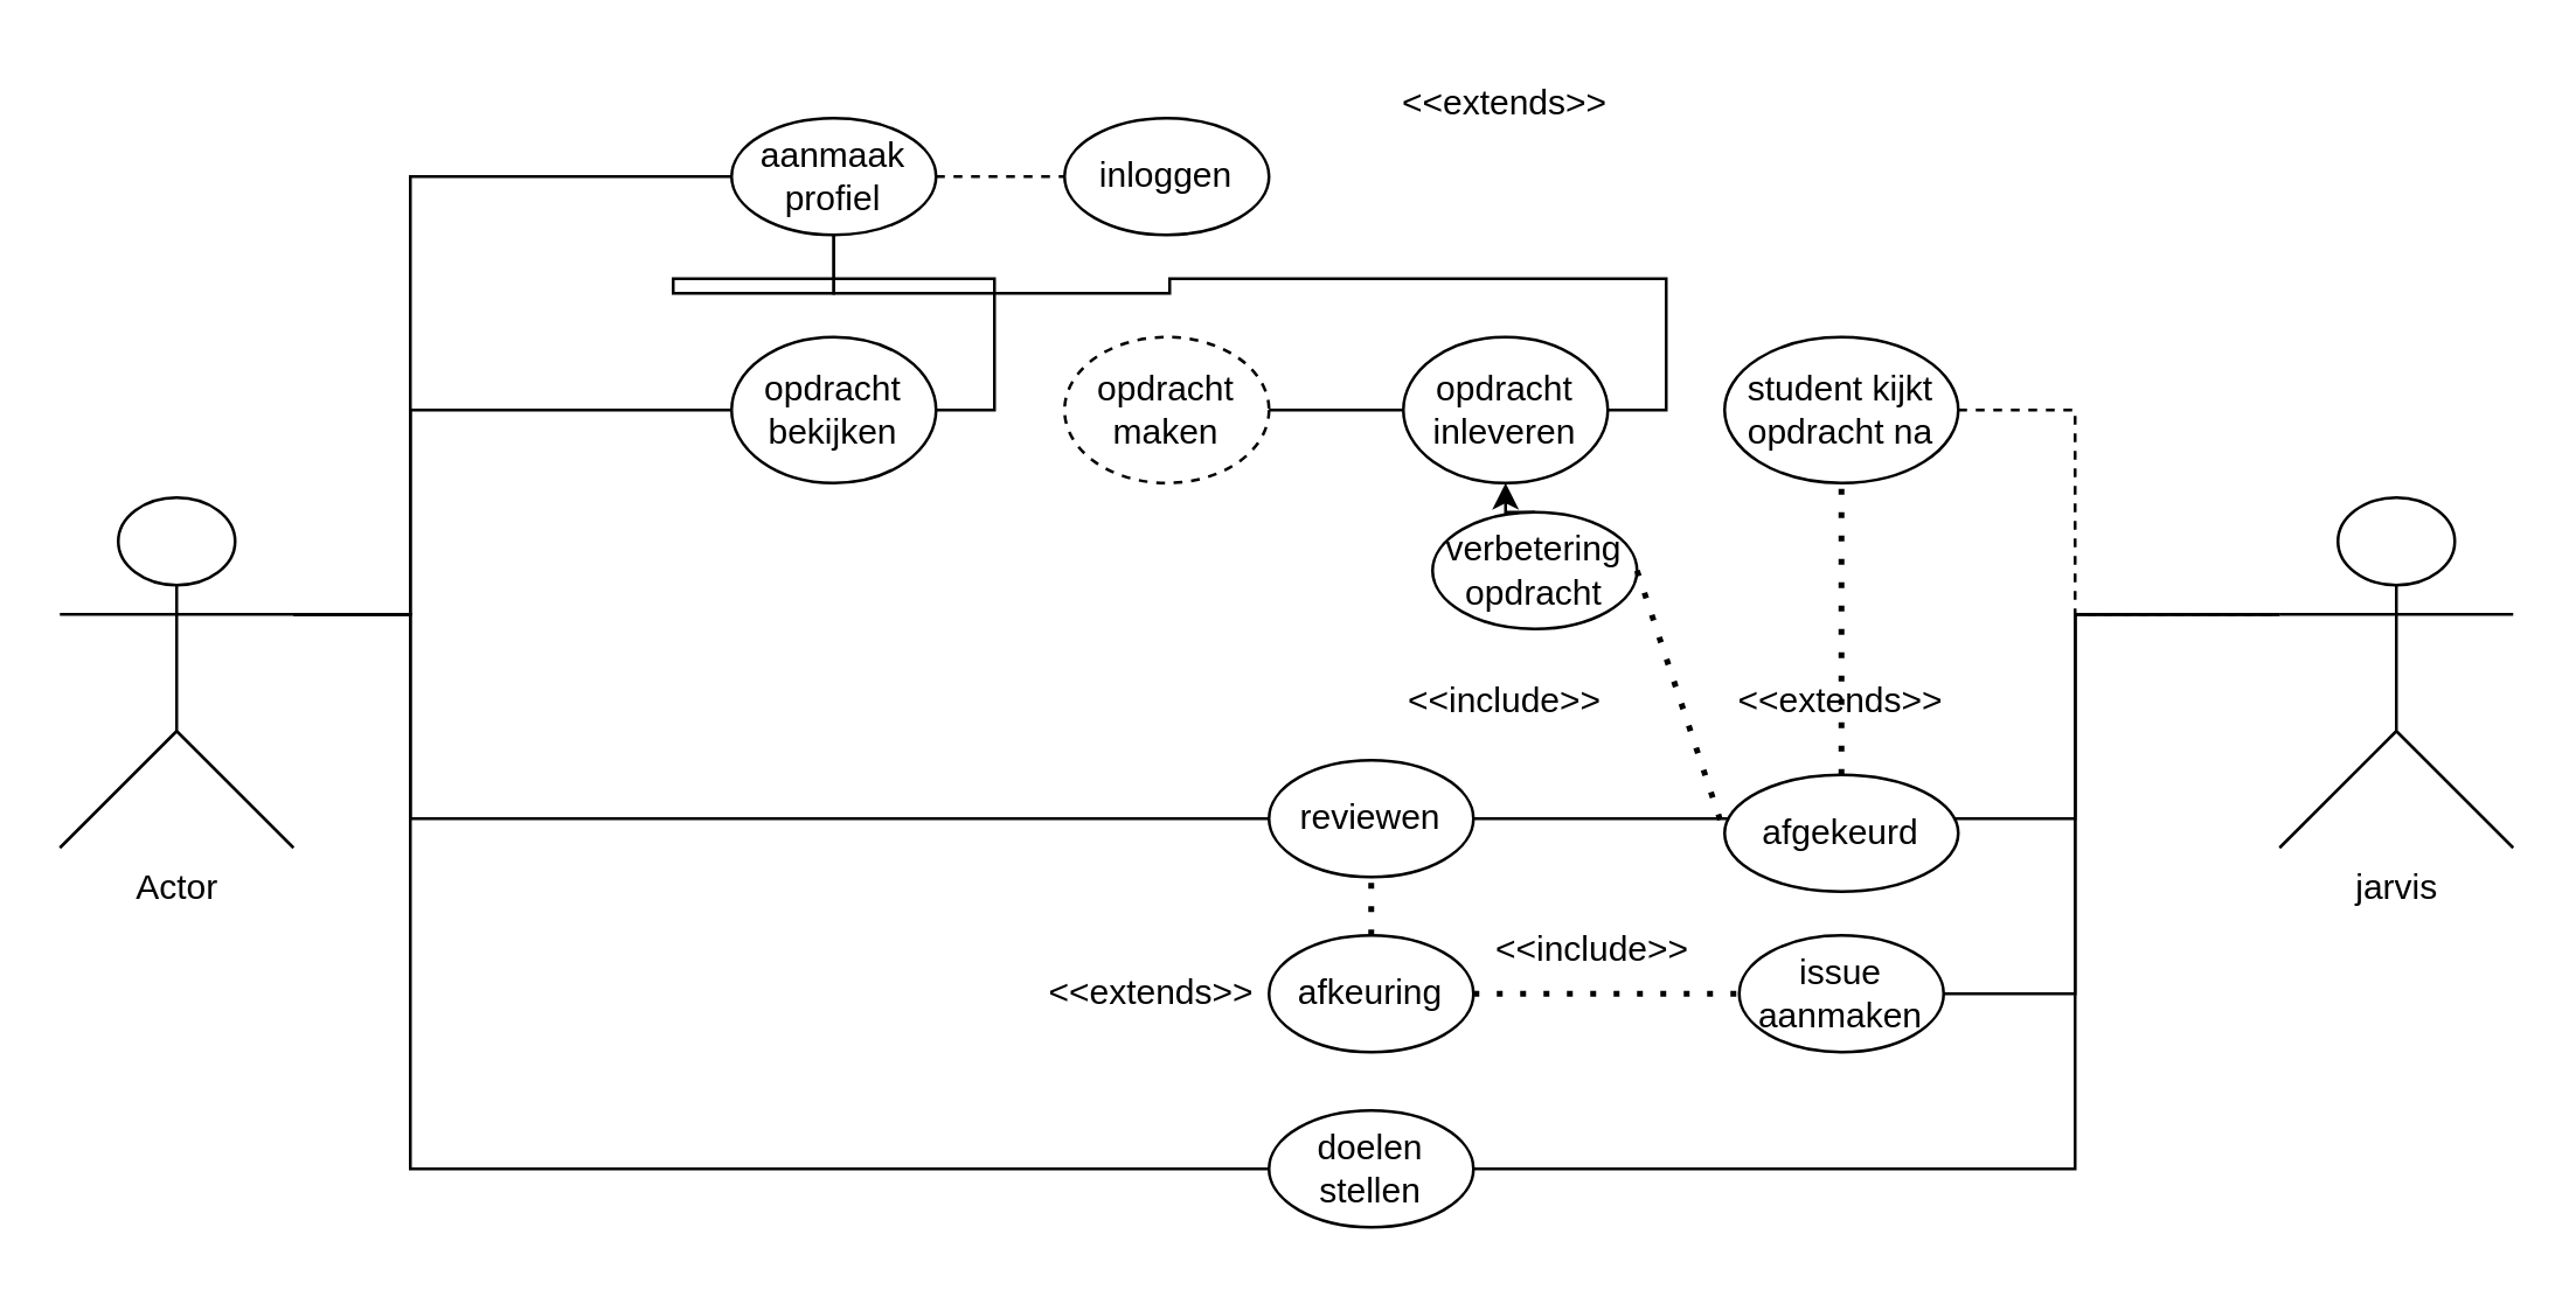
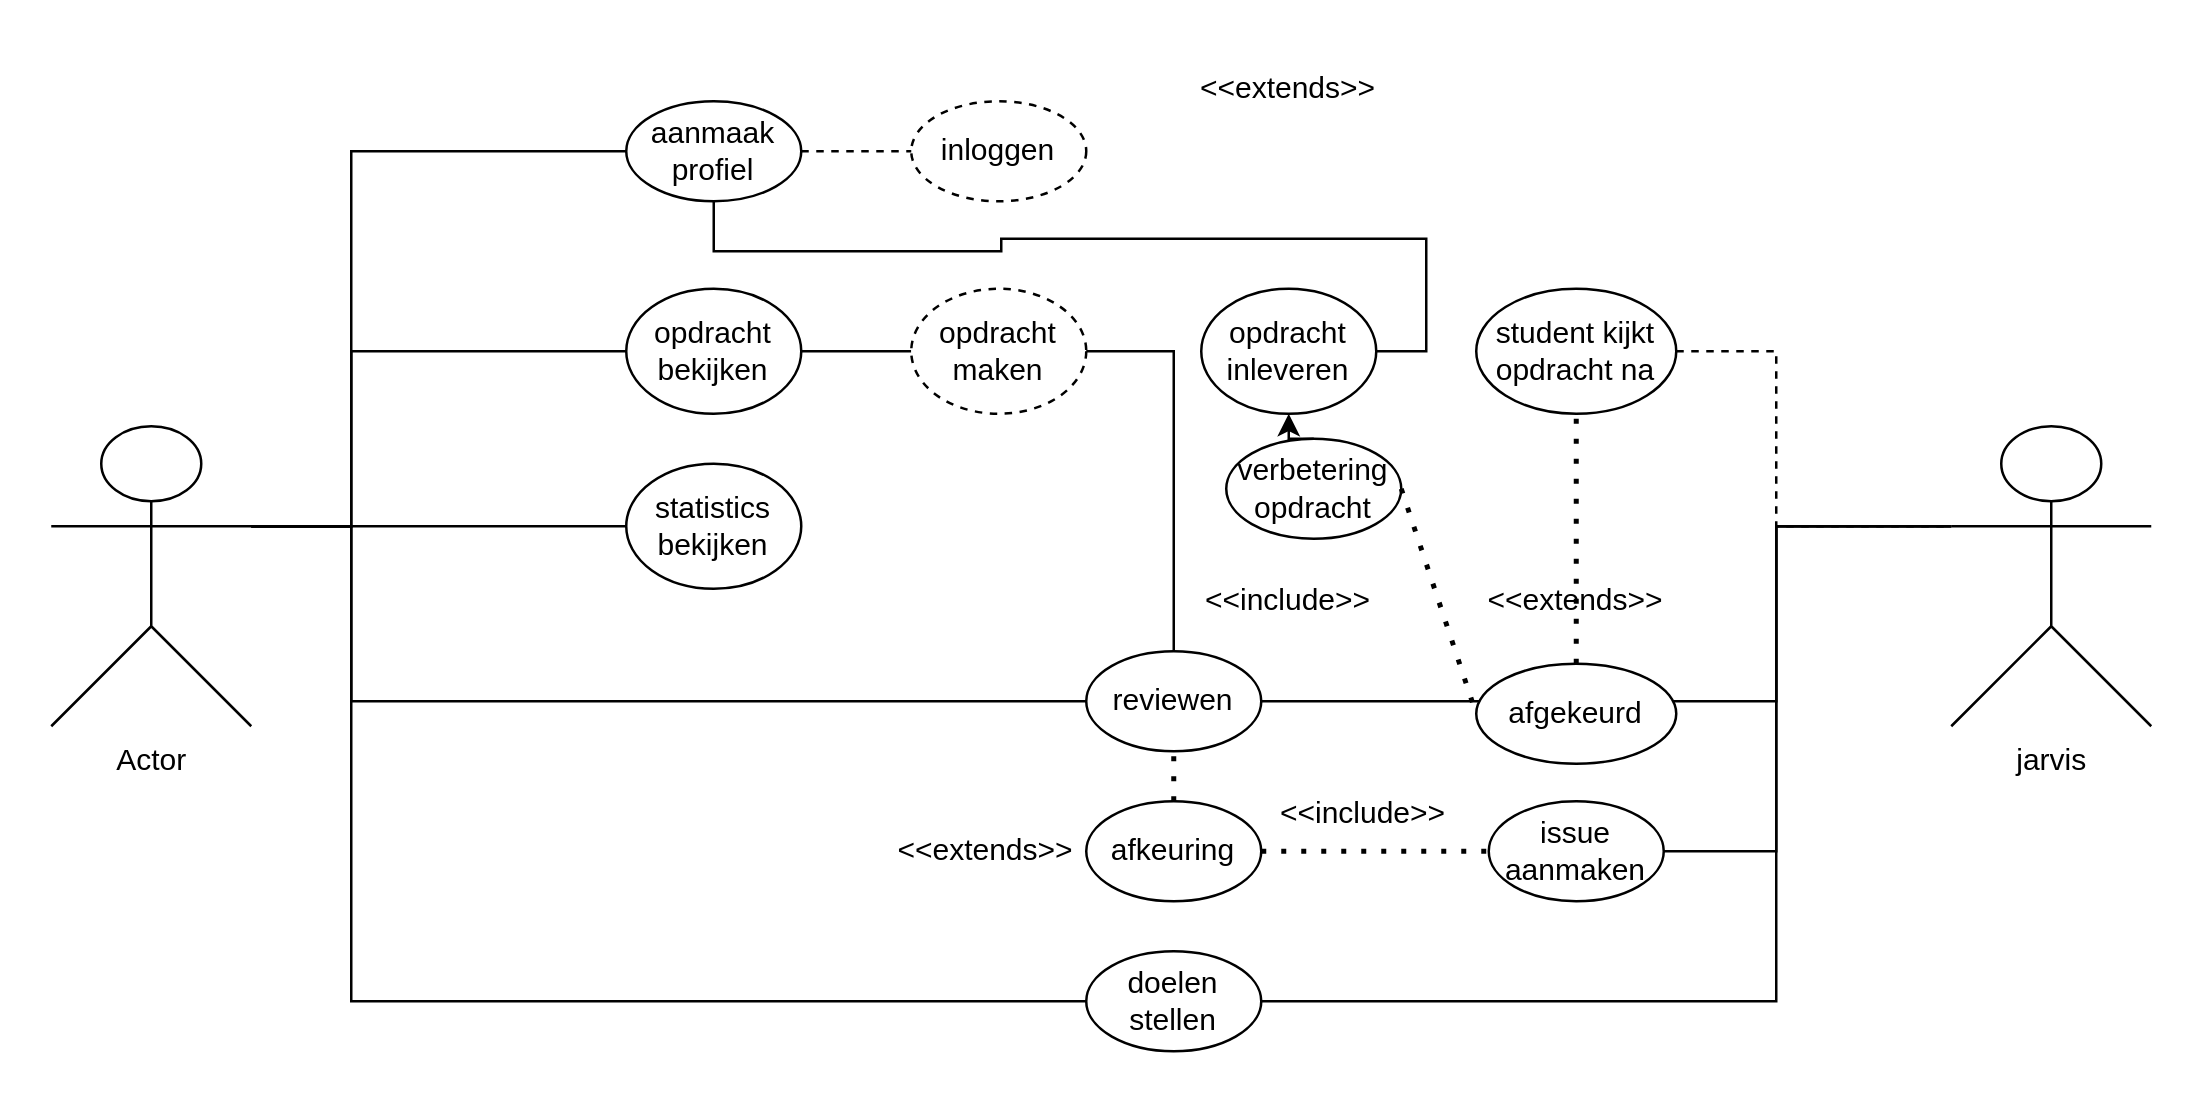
- <mxCell id="8" value="inloggen" style="ellipse;whiteSpace=wrap;html=1;" vertex="1" parent="1"><mxGeometry x="364" y="40" width="70" height="40" as="geometry" /></mxCell>
+ <mxCell id="8" value="inloggen" style="ellipse;whiteSpace=wrap;html=1;dashed=1;" vertex="1" parent="1"><mxGeometry x="364" y="40" width="70" height="40" as="geometry" /></mxCell>
- <mxCell id="9" style="edgeStyle=orthogonalEdgeStyle;rounded=0;orthogonalLoop=1;jettySize=auto;html=1;exitX=1;exitY=0.5;exitDx=0;exitDy=0;endArrow=none;endFill=0;" edge="1" parent="1" source="10" target="30"><mxGeometry relative="1" as="geometry" /></mxCell>
+ <mxCell id="9" style="edgeStyle=orthogonalEdgeStyle;rounded=0;orthogonalLoop=1;jettySize=auto;html=1;exitX=1;exitY=0.5;exitDx=0;exitDy=0;endArrow=none;endFill=0;" edge="1" parent="1" source="10" target="15"><mxGeometry relative="1" as="geometry" /></mxCell>
- <mxCell id="17" value="" style="edgeStyle=orthogonalEdgeStyle;rounded=0;orthogonalLoop=1;jettySize=auto;html=1;exitX=1;exitY=0.5;exitDx=0;exitDy=0;entryX=0;entryY=0.5;entryDx=0;entryDy=0;endArrow=none;endFill=0;" edge="1" parent="1" source="15" target="18"><mxGeometry relative="1" as="geometry"><mxPoint x="434" y="140" as="sourcePoint" /><mxPoint x="590" y="140" as="targetPoint" /></mxGeometry></mxCell>
+ <mxCell id="17" value="" style="edgeStyle=orthogonalEdgeStyle;rounded=0;orthogonalLoop=1;jettySize=auto;html=1;exitX=1;exitY=0.5;exitDx=0;exitDy=0;endArrow=none;endFill=0;" edge="1" parent="1" source="15" target="12"><mxGeometry relative="1" as="geometry"><mxPoint x="434" y="140" as="sourcePoint" /><mxPoint x="590" y="140" as="targetPoint" /></mxGeometry></mxCell>
+ <mxCell id="3" style="edgeStyle=orthogonalEdgeStyle;rounded=0;orthogonalLoop=1;jettySize=auto;html=1;exitX=1;exitY=0.333;exitDx=0;exitDy=0;exitPerimeter=0;entryX=0;entryY=0.5;entryDx=0;entryDy=0;endArrow=none;endFill=0;" edge="1" parent="1" source="5" target="11"><mxGeometry relative="1" as="geometry" /></mxCell>
+ <mxCell id="11" value="statistics bekijken" style="ellipse;whiteSpace=wrap;html=1;" vertex="1" parent="1"><mxGeometry x="250" y="185" width="70" height="50" as="geometry" /></mxCell>
